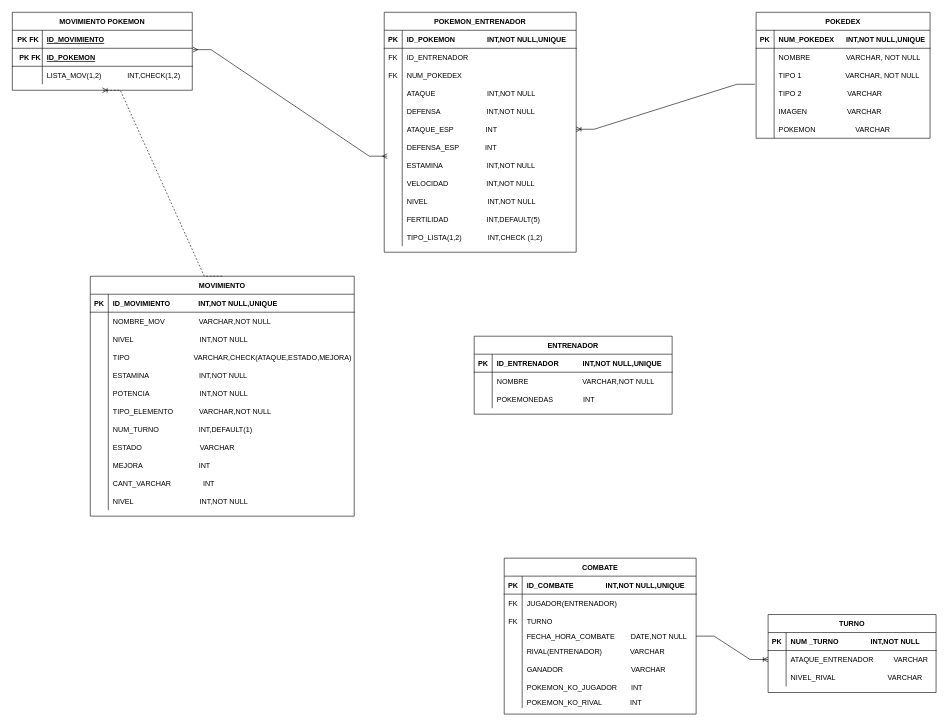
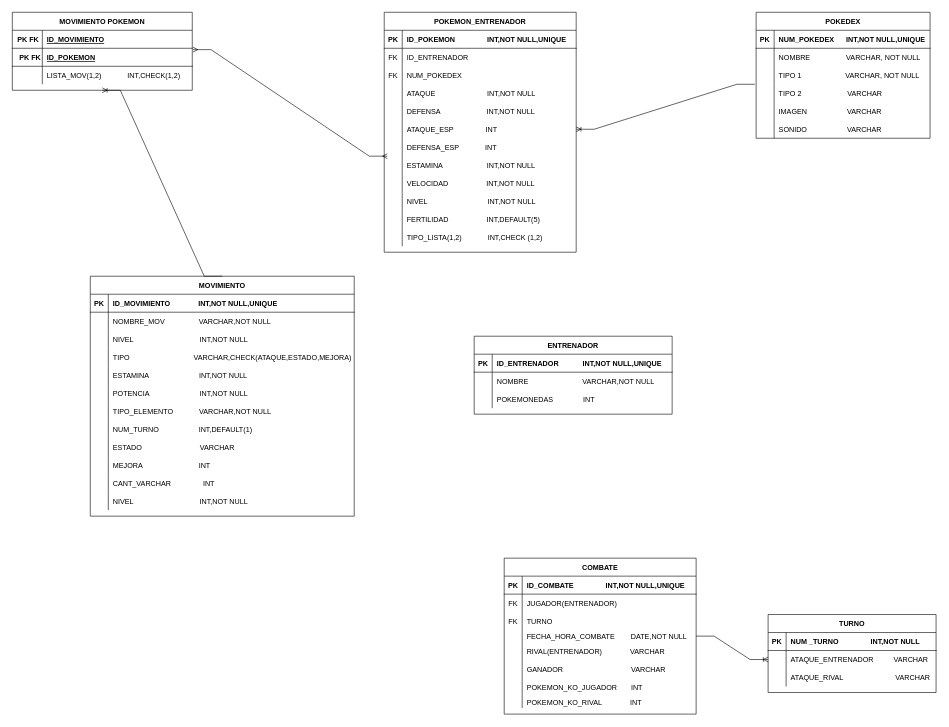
- <mxCell id="67" value="POKEMON                    VARCHAR" style="shape=partialRectangle;overflow=hidden;connectable=0;fillColor=none;top=0;left=0;bottom=0;right=0;align=left;spacingLeft=6;" parent="65" vertex="1"><mxGeometry x="30" width="260" height="30" as="geometry"><mxRectangle width="260" height="30" as="alternateBounds" /></mxGeometry></mxCell>
+ <mxCell id="67" value="SONIDO                    VARCHAR" style="shape=partialRectangle;overflow=hidden;connectable=0;fillColor=none;top=0;left=0;bottom=0;right=0;align=left;spacingLeft=6;" parent="65" vertex="1"><mxGeometry x="30" width="260" height="30" as="geometry"><mxRectangle width="260" height="30" as="alternateBounds" /></mxGeometry></mxCell>
- <mxCell id="153" value="" style="edgeStyle=entityRelationEdgeStyle;fontSize=12;html=1;endArrow=ERoneToMany;rounded=0;exitX=0.5;exitY=0;exitDx=0;exitDy=0;entryX=0.5;entryY=1;entryDx=0;entryDy=0;dashed=1;" parent="1" source="12" target="140" edge="1"><mxGeometry width="100" height="100" relative="1" as="geometry"><mxPoint x="160" y="360" as="sourcePoint" /><mxPoint x="260" y="260" as="targetPoint" /></mxGeometry></mxCell>
+ <mxCell id="153" value="" style="edgeStyle=entityRelationEdgeStyle;fontSize=12;html=1;endArrow=ERoneToMany;rounded=0;exitX=0.5;exitY=0;exitDx=0;exitDy=0;entryX=0.5;entryY=1;entryDx=0;entryDy=0;" parent="1" source="12" target="140" edge="1"><mxGeometry width="100" height="100" relative="1" as="geometry"><mxPoint x="160" y="360" as="sourcePoint" /><mxPoint x="260" y="260" as="targetPoint" /></mxGeometry></mxCell>
- <mxCell id="102" value="NIVEL_RIVAL                          VARCHAR" style="shape=partialRectangle;overflow=hidden;connectable=0;fillColor=none;top=0;left=0;bottom=0;right=0;align=left;spacingLeft=6;" parent="100" vertex="1"><mxGeometry x="30" width="250" height="30" as="geometry"><mxRectangle width="250" height="30" as="alternateBounds" /></mxGeometry></mxCell>
+ <mxCell id="102" value="ATAQUE_RIVAL                          VARCHAR" style="shape=partialRectangle;overflow=hidden;connectable=0;fillColor=none;top=0;left=0;bottom=0;right=0;align=left;spacingLeft=6;" parent="100" vertex="1"><mxGeometry x="30" width="250" height="30" as="geometry"><mxRectangle width="250" height="30" as="alternateBounds" /></mxGeometry></mxCell>
